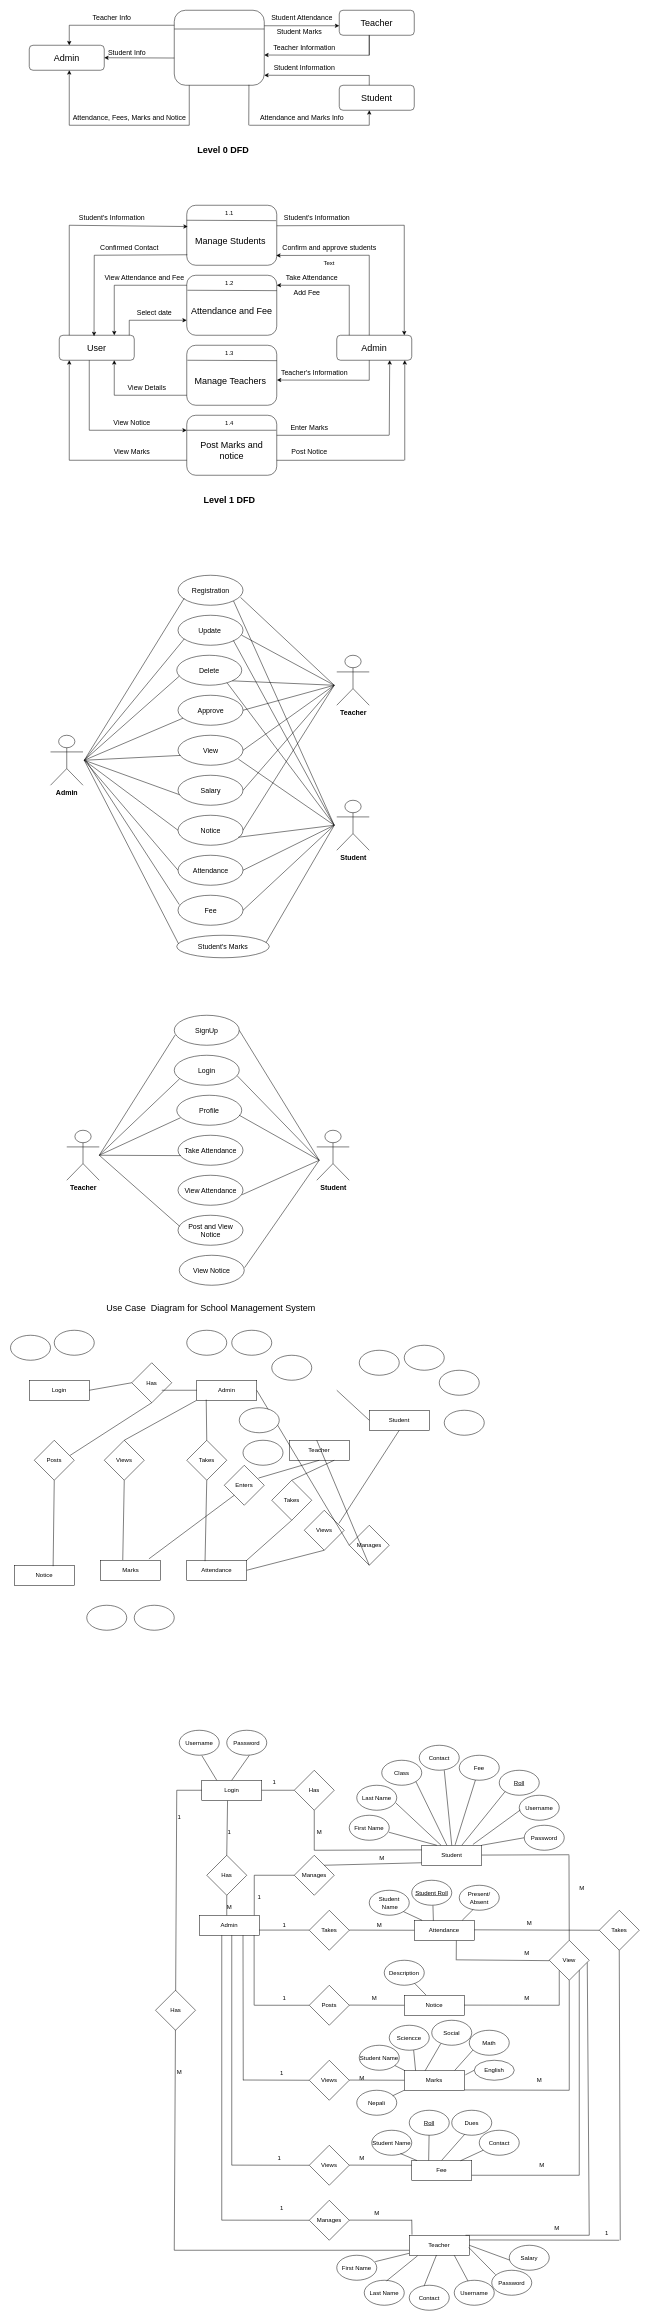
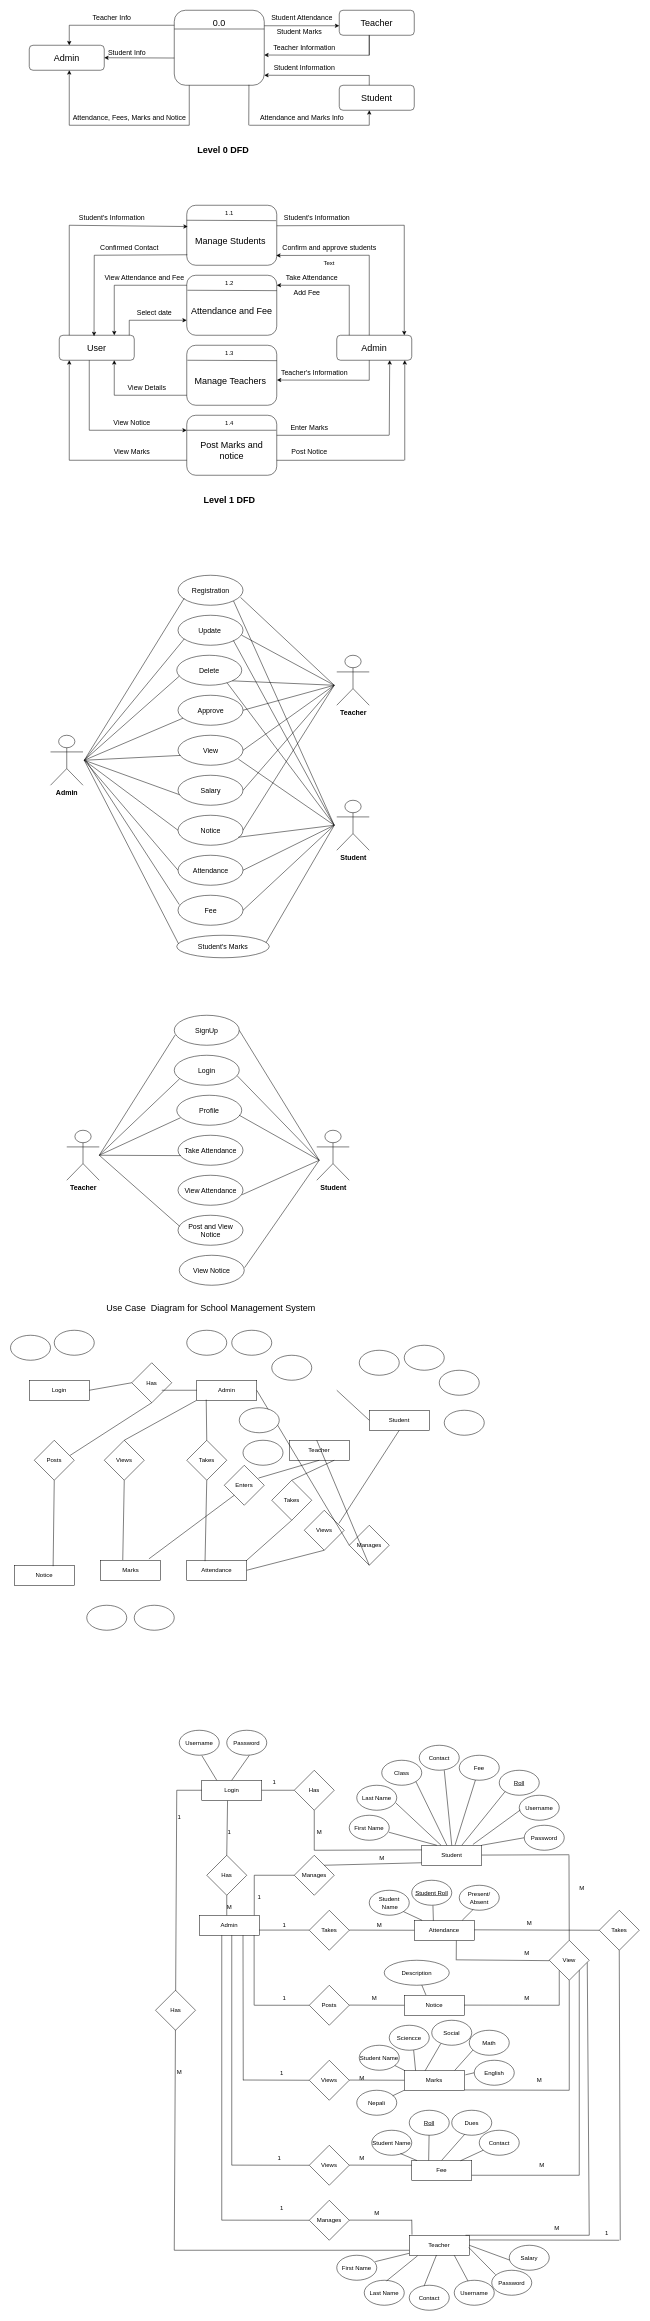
+ <mxCell id="6" value="&lt;font style=&quot;font-size: 18px;&quot;&gt;0.0&lt;/font&gt;" style="text;html=1;strokeColor=none;fillColor=none;align=center;verticalAlign=middle;whiteSpace=wrap;rounded=0;" parent="1" vertex="1"><mxGeometry x="408" y="30" width="60" height="30" as="geometry" /></mxCell>
- <mxCell id="212" value="Description" style="ellipse;whiteSpace=wrap;html=1;" parent="1" vertex="1"><mxGeometry x="768" y="3920" width="80" height="50" as="geometry" /></mxCell>
+ <mxCell id="212" value="Description" style="ellipse;whiteSpace=wrap;html=1;" parent="1" vertex="1"><mxGeometry x="768" y="3920" width="130" height="50" as="geometry" /></mxCell>
- <mxCell id="217" value="English" style="ellipse;whiteSpace=wrap;html=1;" parent="1" vertex="1"><mxGeometry x="948" y="4120" width="80" height="40" as="geometry" /></mxCell>
+ <mxCell id="217" value="English" style="ellipse;whiteSpace=wrap;html=1;" parent="1" vertex="1"><mxGeometry x="948" y="4120" width="80" height="50" as="geometry" /></mxCell>
